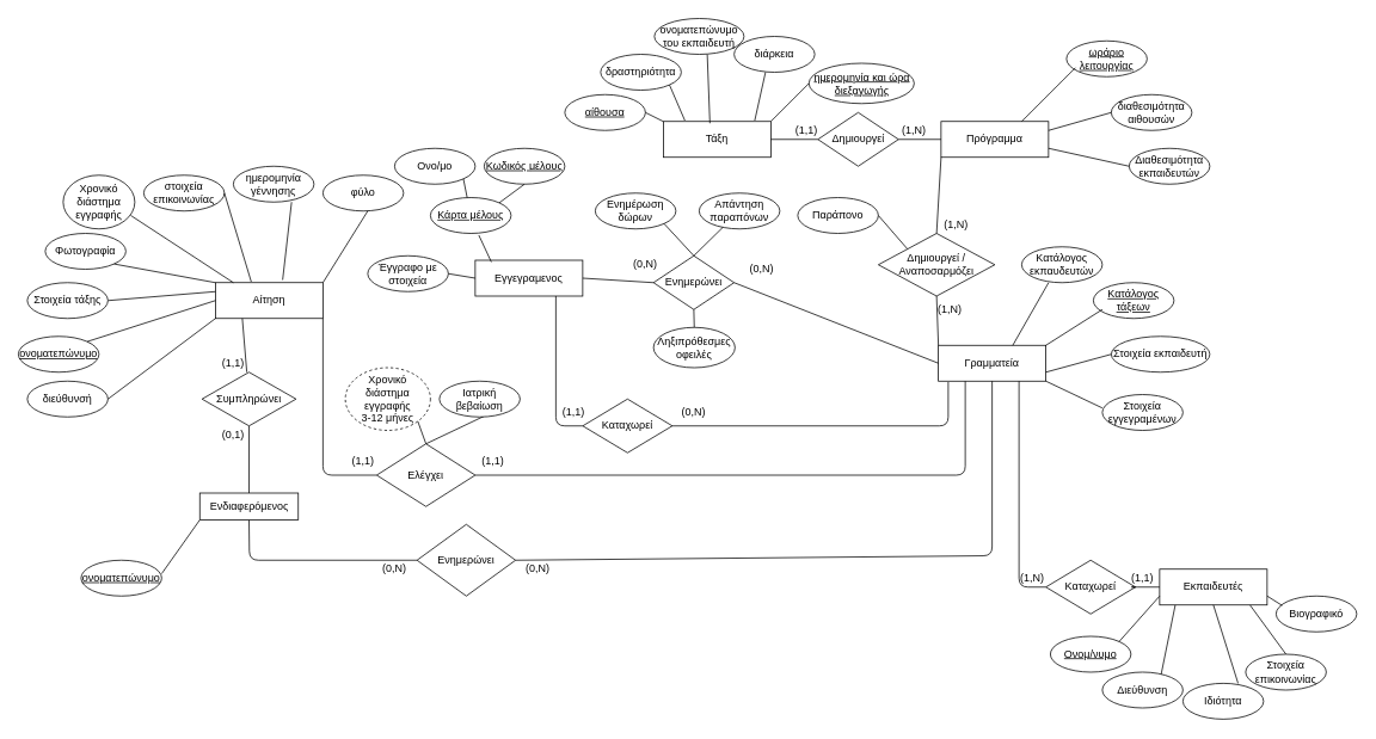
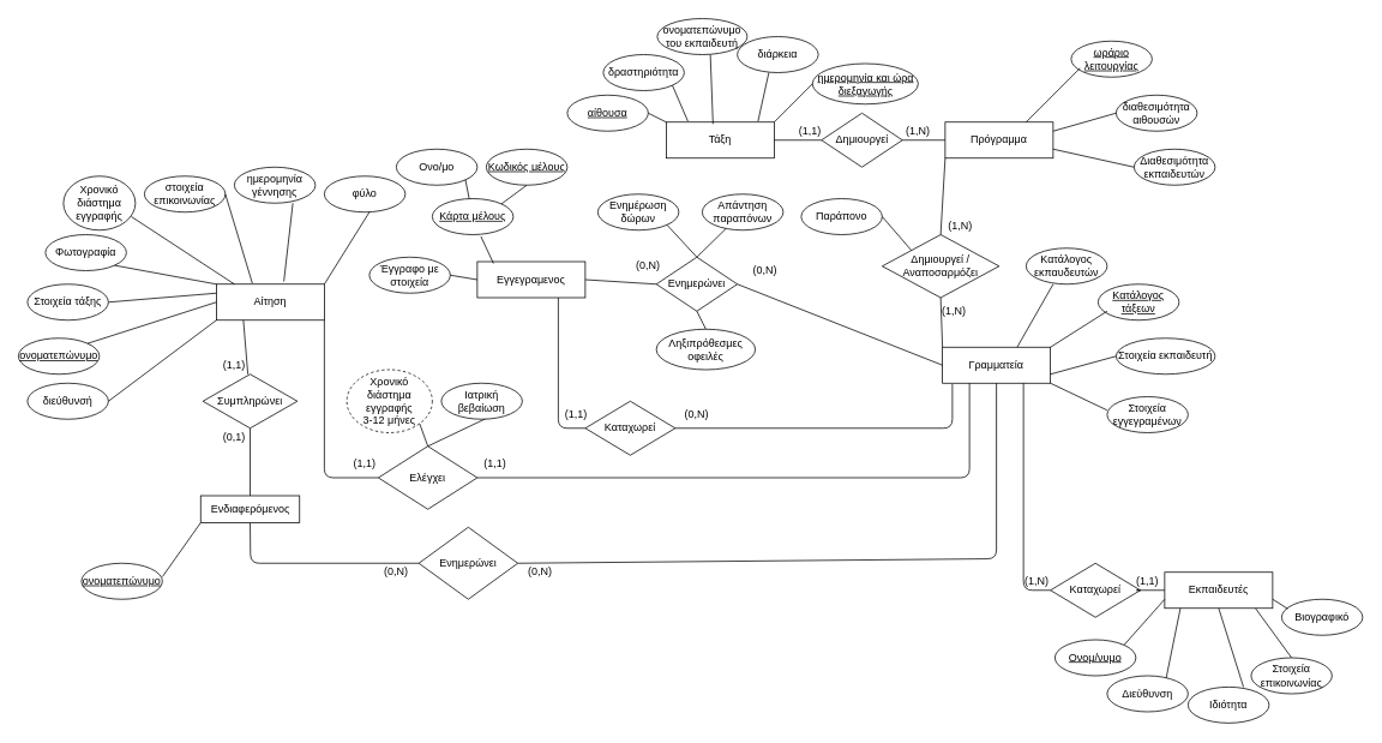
- <mxCell id="117" value="Ληξιπρόθεσμες οφειλές" style="ellipse;whiteSpace=wrap;html=1;" vertex="1" parent="1"><mxGeometry x="729" y="365" width="91" height="45" as="geometry" /></mxCell>
+ <mxCell id="117" value="Ληξιπρόθεσμες οφειλές" style="ellipse;whiteSpace=wrap;html=1;" vertex="1" parent="1"><mxGeometry x="729" y="365" width="110" height="45" as="geometry" /></mxCell>
